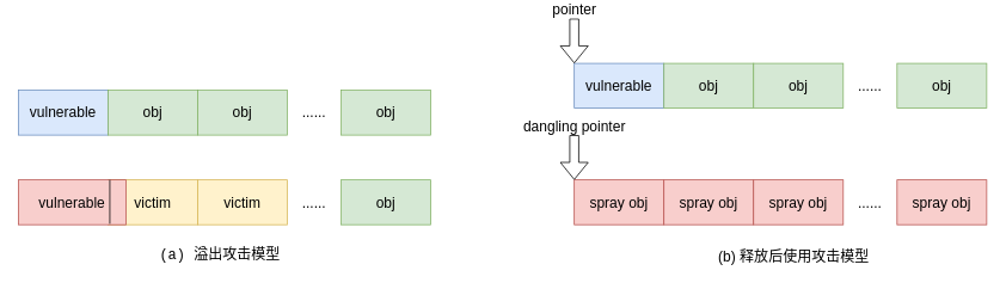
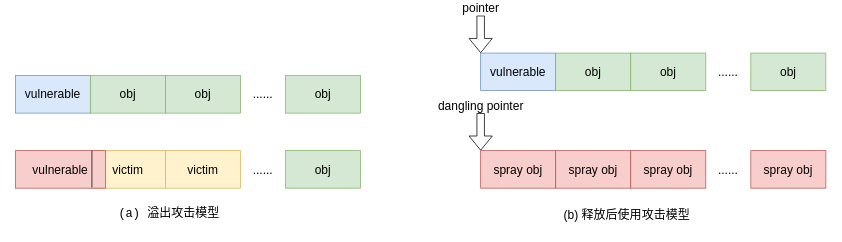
- <mxCell id="25" value="(a) 溢出攻击模型" style="text;html=1;strokeColor=none;fillColor=none;align=center;verticalAlign=middle;whiteSpace=wrap;rounded=0;fontSize=16;fontFamily=Courier New;" vertex="1" parent="1"><mxGeometry x="170" y="270" width="150" height="30" as="geometry" /></mxCell>
+ <mxCell id="25" value="(a) 溢出攻击模型" style="text;html=1;strokeColor=none;fillColor=none;align=center;verticalAlign=middle;whiteSpace=wrap;rounded=0;fontSize=16;fontFamily=Courier New;" vertex="1" parent="1"><mxGeometry x="150" y="270" width="150" height="30" as="geometry" /></mxCell>
- <mxCell id="26" value="(b) 释放后使用攻击模型" style="text;html=1;strokeColor=none;fillColor=none;align=center;verticalAlign=middle;whiteSpace=wrap;rounded=0;fontSize=16;" vertex="1" parent="1"><mxGeometry x="800" y="270" width="170" height="30" as="geometry" /></mxCell>
+ <mxCell id="26" value="(b) 释放后使用攻击模型" style="text;html=1;strokeColor=none;fillColor=none;align=center;verticalAlign=middle;whiteSpace=wrap;rounded=0;fontSize=16;" vertex="1" parent="1"><mxGeometry x="750" y="270" width="170" height="30" as="geometry" /></mxCell>
